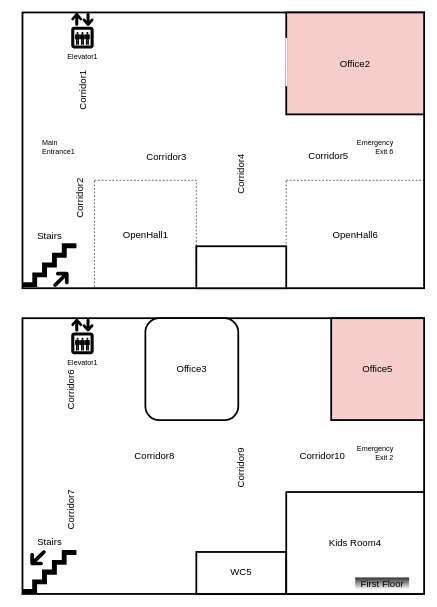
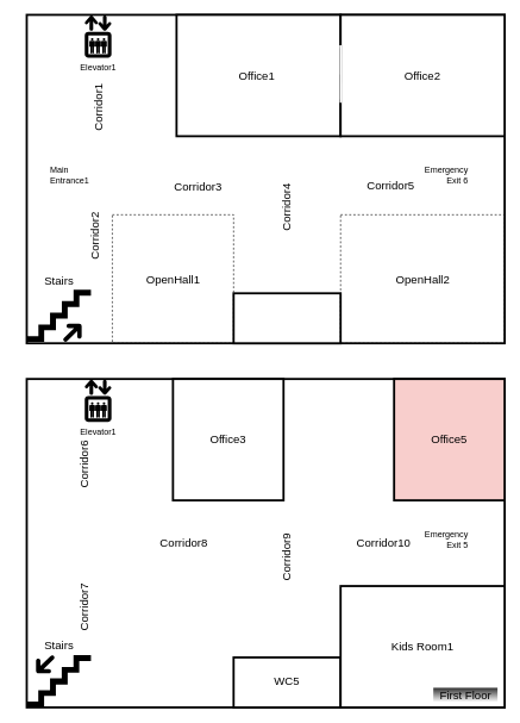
+ <mxCell id="6" value="&lt;font style=&quot;font-size: 16px&quot;&gt;Office1&amp;nbsp;&lt;/font&gt;" style="rounded=0;whiteSpace=wrap;html=1;fillColor=#ffffff;strokeWidth=3;" parent="1" vertex="1"><mxGeometry x="247" y="20" width="230" height="170" as="geometry" /></mxCell>
- <mxCell id="7" value="&lt;span style=&quot;font-size: 16px&quot;&gt;Office2&lt;/span&gt;" style="rounded=0;whiteSpace=wrap;html=1;fillColor=#f8cecc;strokeWidth=3;" parent="1" vertex="1"><mxGeometry x="477" y="20" width="230" height="170" as="geometry" /></mxCell>
+ <mxCell id="7" value="&lt;span style=&quot;font-size: 16px&quot;&gt;Office2&lt;/span&gt;" style="rounded=0;whiteSpace=wrap;html=1;fillColor=#ffffff;strokeWidth=3;" parent="1" vertex="1"><mxGeometry x="477" y="20" width="230" height="170" as="geometry" /></mxCell>
- <mxCell id="22" value="OpenHall6" style="text;html=1;align=center;verticalAlign=middle;resizable=0;points=[];autosize=1;fontSize=16;" parent="1" vertex="1"><mxGeometry x="547" y="380" width="90" height="20" as="geometry" /></mxCell>
+ <mxCell id="22" value="OpenHall2" style="text;html=1;align=center;verticalAlign=middle;resizable=0;points=[];autosize=1;fontSize=16;" parent="1" vertex="1"><mxGeometry x="547" y="380" width="90" height="20" as="geometry" /></mxCell>
- <mxCell id="13" value="&lt;span style=&quot;font-size: 16px&quot;&gt;Office3&lt;/span&gt;" style="whiteSpace=wrap;html=1;fillColor=#ffffff;strokeWidth=3;rounded=1;" parent="1" vertex="1"><mxGeometry x="242" y="530" width="155" height="170" as="geometry" /></mxCell>
+ <mxCell id="13" value="&lt;span style=&quot;font-size: 16px&quot;&gt;Office3&lt;/span&gt;" style="rounded=0;whiteSpace=wrap;html=1;fillColor=#ffffff;strokeWidth=3;" parent="1" vertex="1"><mxGeometry x="242" y="530" width="155" height="170" as="geometry" /></mxCell>
- <mxCell id="10" value="&lt;span style=&quot;text-align: right&quot;&gt;Emergency&lt;br&gt;&lt;/span&gt;&lt;span style=&quot;text-align: right&quot;&gt;Exit 2&lt;/span&gt;" style="shape=image;html=1;verticalAlign=middle;verticalLabelPosition=middle;labelBackgroundColor=#ffffff;imageAspect=0;aspect=fixed;image=https://cdn2.iconfinder.com/data/icons/public-services/64/EMERGENCY_EXIT-signaling-door-signs-direction-arrow-128.png;labelPosition=left;align=right;" parent="1" vertex="1"><mxGeometry x="657" y="730" width="50" height="50" as="geometry" /></mxCell>
+ <mxCell id="10" value="&lt;span style=&quot;text-align: right&quot;&gt;Emergency&lt;br&gt;&lt;/span&gt;&lt;span style=&quot;text-align: right&quot;&gt;Exit 5&lt;/span&gt;" style="shape=image;html=1;verticalAlign=middle;verticalLabelPosition=middle;labelBackgroundColor=#ffffff;imageAspect=0;aspect=fixed;image=https://cdn2.iconfinder.com/data/icons/public-services/64/EMERGENCY_EXIT-signaling-door-signs-direction-arrow-128.png;labelPosition=left;align=right;" parent="1" vertex="1"><mxGeometry x="657" y="730" width="50" height="50" as="geometry" /></mxCell>
- <mxCell id="17" value="&lt;font style=&quot;font-size: 16px&quot;&gt;Kids Room4&lt;/font&gt;" style="rounded=0;whiteSpace=wrap;html=1;fillColor=#ffffff;strokeWidth=3;" parent="1" vertex="1"><mxGeometry x="477" y="820" width="230" height="170" as="geometry" /></mxCell>
+ <mxCell id="17" value="&lt;font style=&quot;font-size: 16px&quot;&gt;Kids Room1&lt;/font&gt;" style="rounded=0;whiteSpace=wrap;html=1;fillColor=#ffffff;strokeWidth=3;" parent="1" vertex="1"><mxGeometry x="477" y="820" width="230" height="170" as="geometry" /></mxCell>
- <mxCell id="18" value="First Floor" style="text;html=1;align=center;verticalAlign=middle;resizable=0;points=[];autosize=1;fontSize=16;fillColor=#303030;gradientColor=#ffffff;" parent="1" vertex="1"><mxGeometry x="592" y="962.5" width="90" height="20" as="geometry" /></mxCell>
+ <mxCell id="18" value="First Floor" style="text;html=1;align=center;verticalAlign=middle;resizable=0;points=[];autosize=1;fontSize=16;fillColor=#303030;gradientColor=#ffffff;" parent="1" vertex="1"><mxGeometry x="607" y="962.5" width="90" height="20" as="geometry" /></mxCell>
